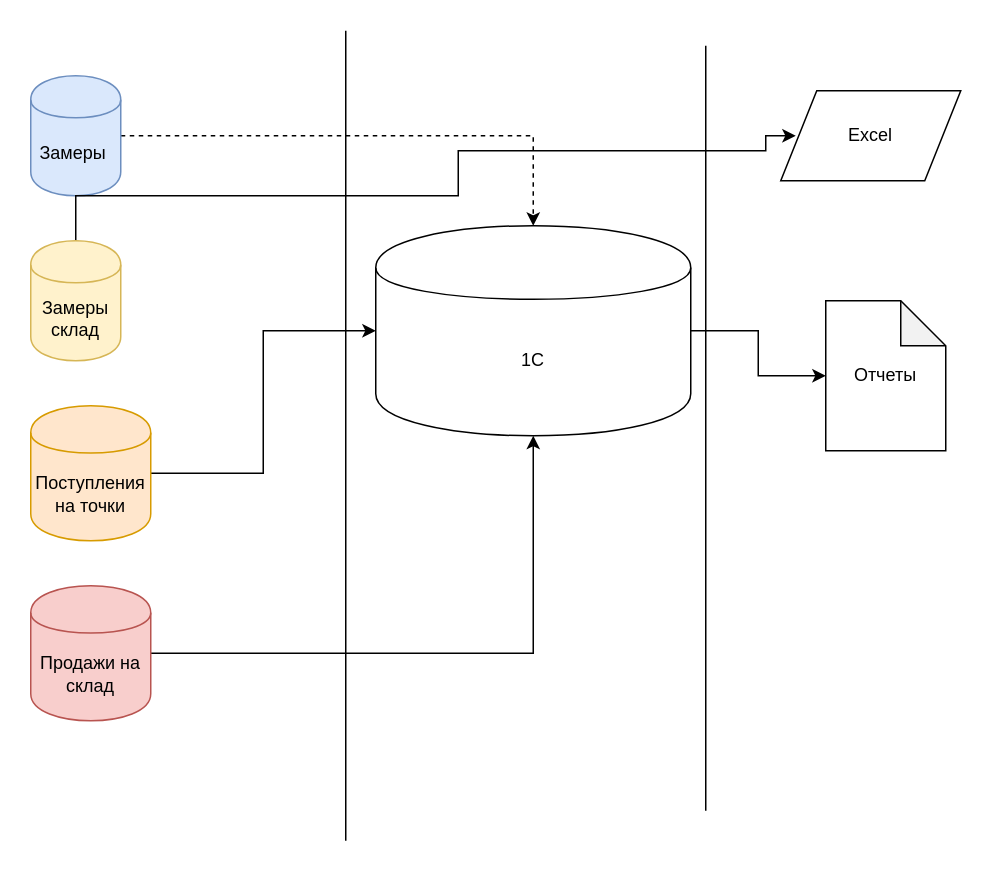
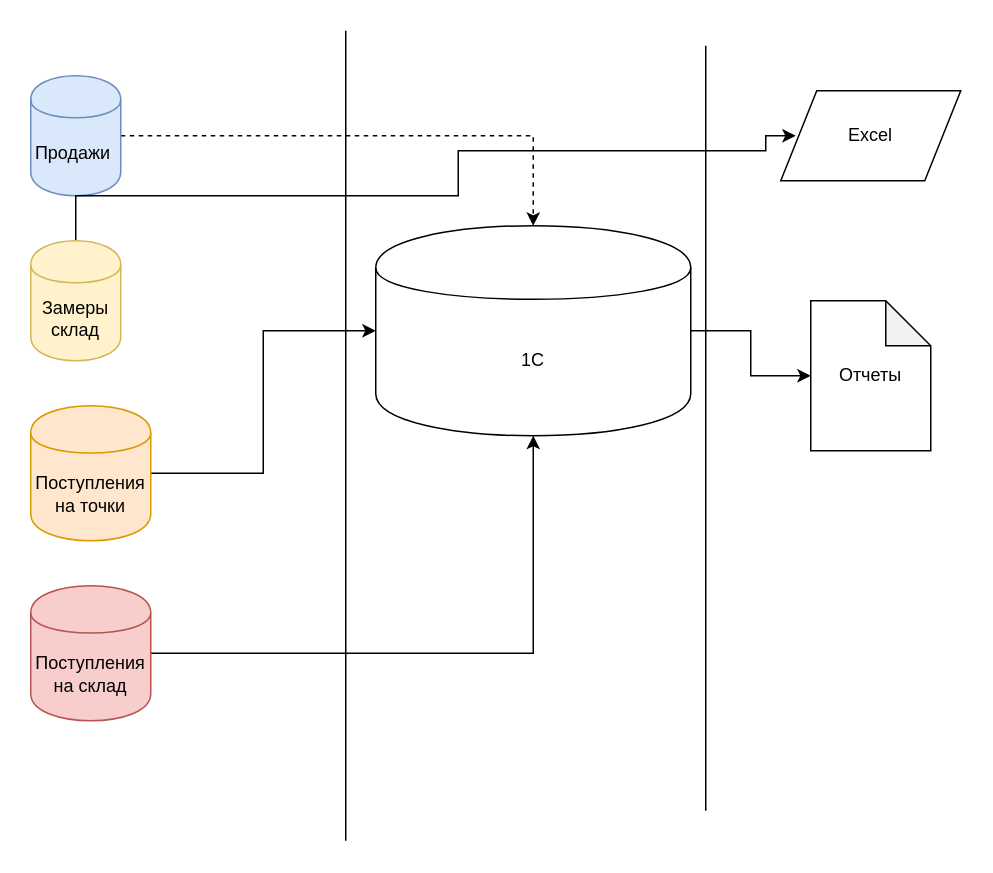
- <mxCell id="3" value="Замеры&amp;nbsp;" style="shape=cylinder;whiteSpace=wrap;html=1;boundedLbl=1;backgroundOutline=1;fillColor=#dae8fc;strokeColor=#6c8ebf;" vertex="1" parent="1"><mxGeometry x="20" y="50" width="60" height="80" as="geometry" /></mxCell>
+ <mxCell id="3" value="Продажи&amp;nbsp;" style="shape=cylinder;whiteSpace=wrap;html=1;boundedLbl=1;backgroundOutline=1;fillColor=#dae8fc;strokeColor=#6c8ebf;" vertex="1" parent="1"><mxGeometry x="20" y="50" width="60" height="80" as="geometry" /></mxCell>
- <mxCell id="15" value="Отчеты" style="shape=note;whiteSpace=wrap;html=1;backgroundOutline=1;darkOpacity=0.05;" vertex="1" parent="1"><mxGeometry x="550" y="200" width="80" height="100" as="geometry" /></mxCell>
+ <mxCell id="15" value="Отчеты" style="shape=note;whiteSpace=wrap;html=1;backgroundOutline=1;darkOpacity=0.05;" vertex="1" parent="1"><mxGeometry x="540" y="200" width="80" height="100" as="geometry" /></mxCell>
- <mxCell id="9" value="Продажи на склад" style="shape=cylinder;whiteSpace=wrap;html=1;boundedLbl=1;backgroundOutline=1;fillColor=#f8cecc;strokeColor=#b85450;" vertex="1" parent="1"><mxGeometry x="20" y="390" width="80" height="90" as="geometry" /></mxCell>
+ <mxCell id="9" value="Поступления на склад" style="shape=cylinder;whiteSpace=wrap;html=1;boundedLbl=1;backgroundOutline=1;fillColor=#f8cecc;strokeColor=#b85450;" vertex="1" parent="1"><mxGeometry x="20" y="390" width="80" height="90" as="geometry" /></mxCell>
